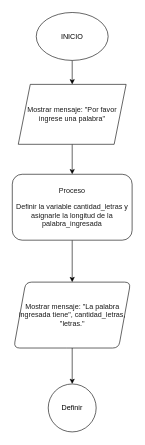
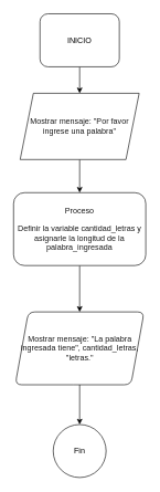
- <mxCell id="3" value="INICIO" style="ellipse;whiteSpace=wrap;html=1;" parent="1" vertex="1"><mxGeometry x="60" y="20" width="120" height="80" as="geometry" /></mxCell>
+ <mxCell id="3" value="INICIO" style="whiteSpace=wrap;html=1;rounded=1;" parent="1" vertex="1"><mxGeometry x="60" y="20" width="120" height="80" as="geometry" /></mxCell>
- <mxCell id="10" value="Definir" style="ellipse;whiteSpace=wrap;html=1;rounded=1;" parent="1" vertex="1"><mxGeometry x="80" y="640" width="80" height="80" as="geometry" /></mxCell>
+ <mxCell id="10" value="Fin" style="ellipse;whiteSpace=wrap;html=1;rounded=1;" parent="1" vertex="1"><mxGeometry x="80" y="640" width="80" height="80" as="geometry" /></mxCell>
